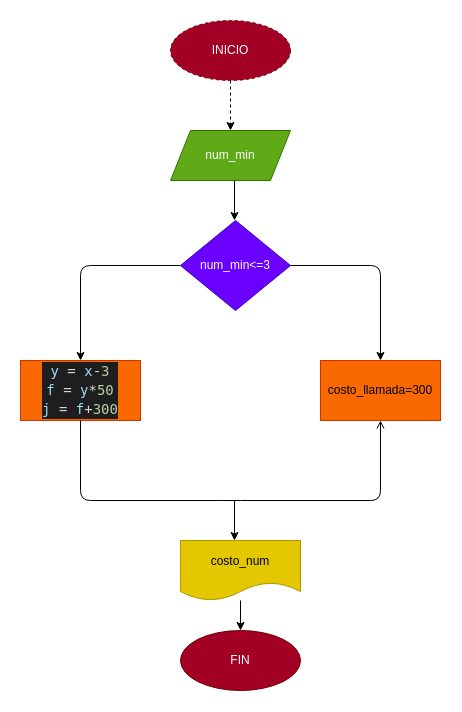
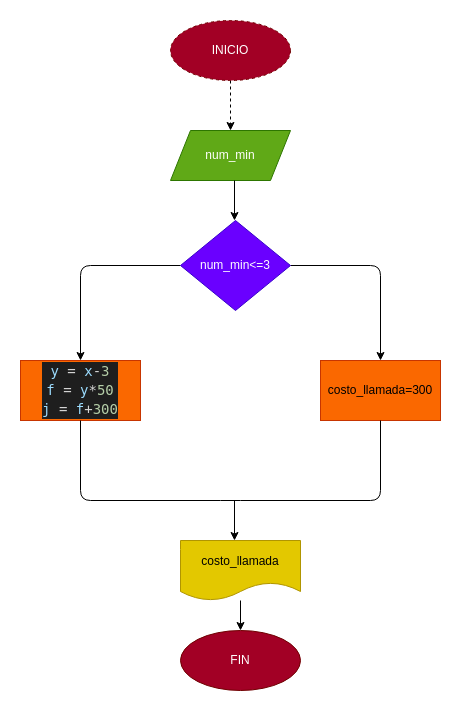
- <mxCell id="11" value="" style="endArrow=open;html=1;exitX=0.5;exitY=1;exitDx=0;exitDy=0;entryX=0.5;entryY=1;entryDx=0;entryDy=0;" edge="1" parent="1" source="10" target="9"><mxGeometry width="50" height="50" relative="1" as="geometry"><mxPoint x="210" y="310" as="sourcePoint" /><mxPoint x="260" y="260" as="targetPoint" /><Array as="points"><mxPoint x="80" y="500" /><mxPoint x="230" y="500" /><mxPoint x="380" y="500" /></Array></mxGeometry></mxCell>
+ <mxCell id="11" value="" style="endArrow=none;html=1;exitX=0.5;exitY=1;exitDx=0;exitDy=0;entryX=0.5;entryY=1;entryDx=0;entryDy=0;" edge="1" parent="1" source="10" target="9"><mxGeometry width="50" height="50" relative="1" as="geometry"><mxPoint x="210" y="310" as="sourcePoint" /><mxPoint x="260" y="260" as="targetPoint" /><Array as="points"><mxPoint x="80" y="500" /><mxPoint x="230" y="500" /><mxPoint x="380" y="500" /></Array></mxGeometry></mxCell>
- <mxCell id="14" value="costo_num" style="shape=document;whiteSpace=wrap;html=1;boundedLbl=1;fillColor=#e3c800;fontColor=#000000;strokeColor=#B09500;" vertex="1" parent="1"><mxGeometry x="180" y="540" width="120" height="60" as="geometry" /></mxCell>
+ <mxCell id="14" value="costo_llamada" style="shape=document;whiteSpace=wrap;html=1;boundedLbl=1;fillColor=#e3c800;fontColor=#000000;strokeColor=#B09500;" vertex="1" parent="1"><mxGeometry x="180" y="540" width="120" height="60" as="geometry" /></mxCell>
